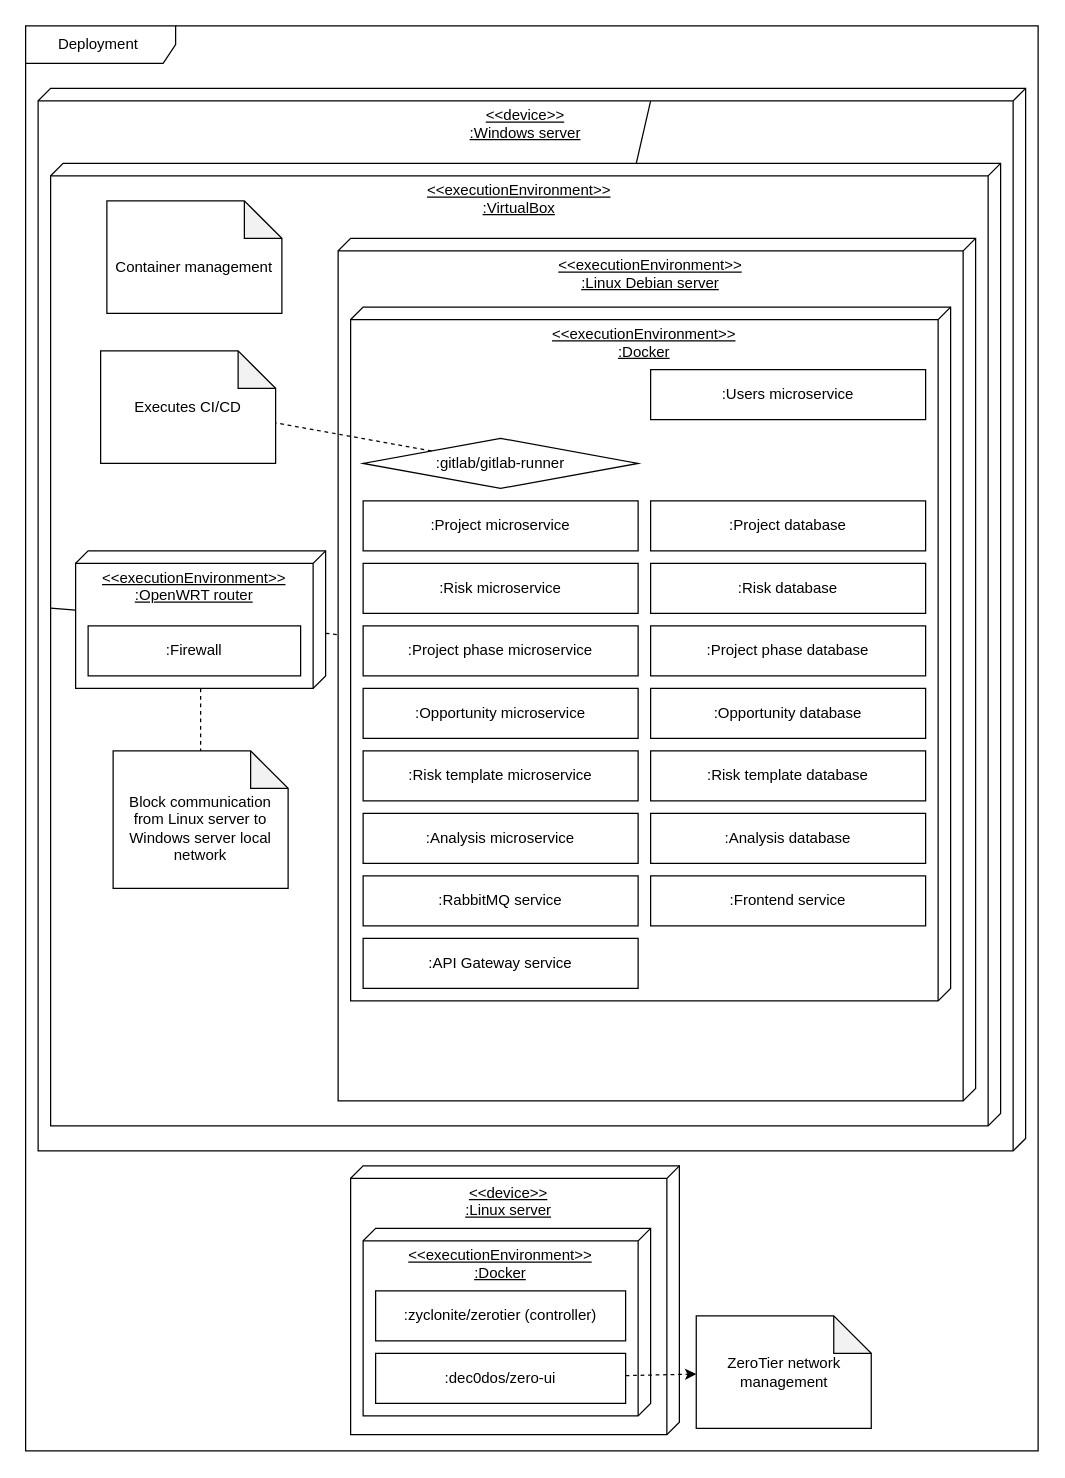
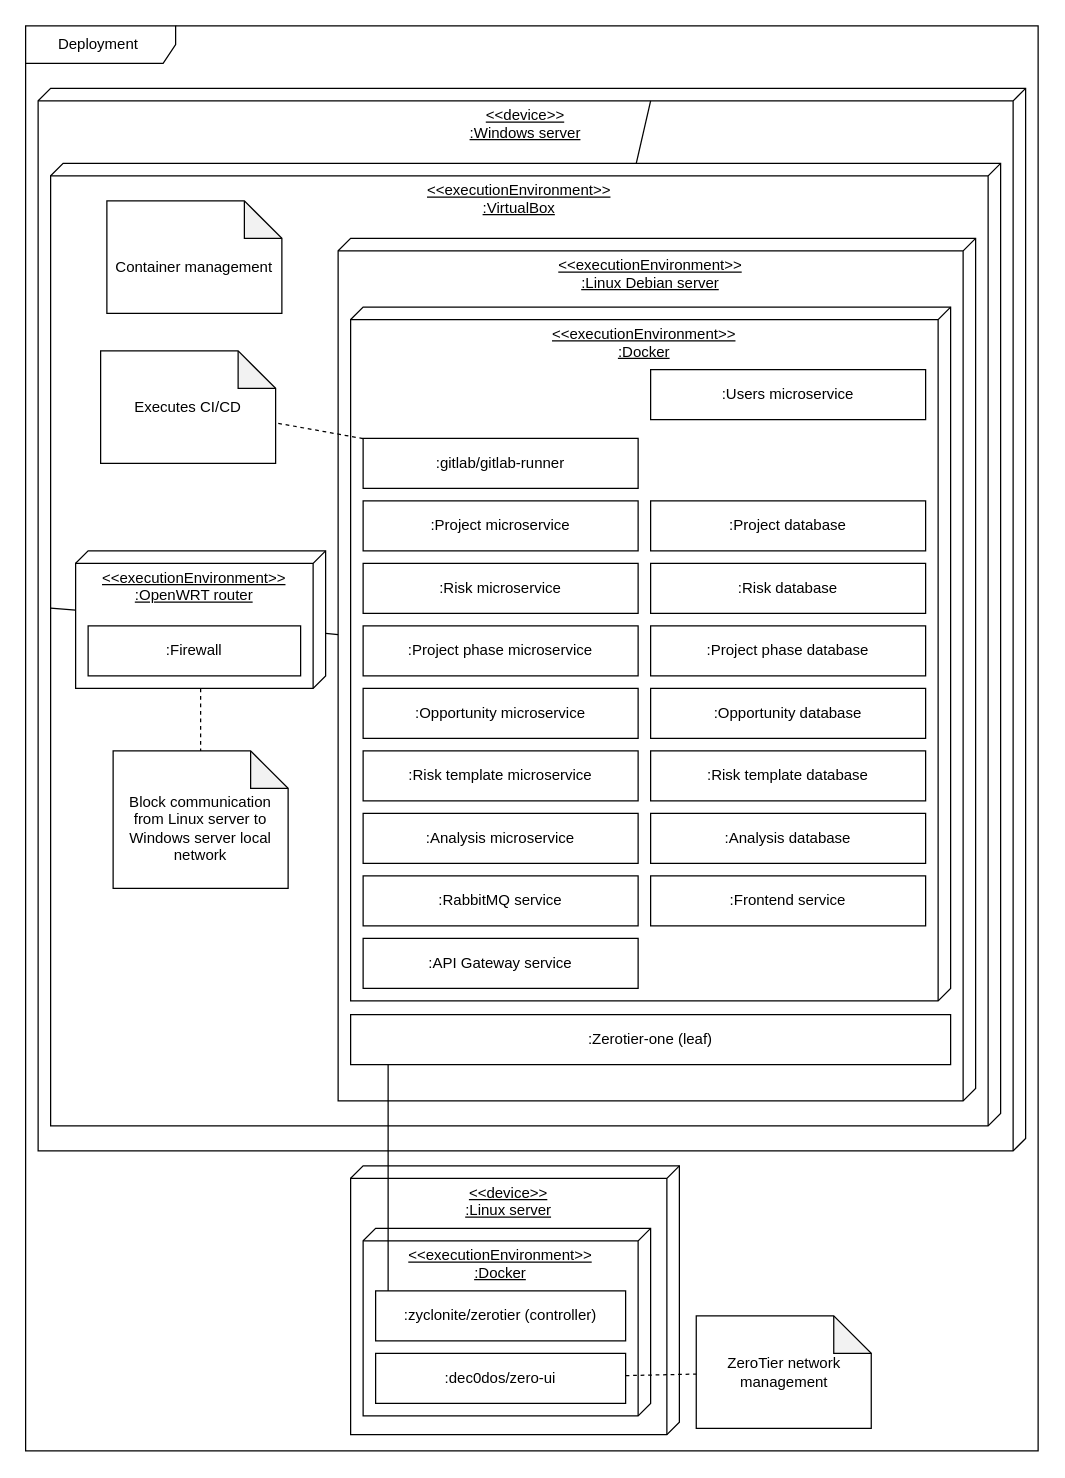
- <mxCell id="10" value=":gitlab/gitlab-runner" style="rhombus;whiteSpace=wrap;html=1;" vertex="1" parent="1"><mxGeometry x="290" y="350" width="220" height="40" as="geometry" /></mxCell>
+ <mxCell id="10" value=":gitlab/gitlab-runner" style="rounded=0;whiteSpace=wrap;html=1;" vertex="1" parent="1"><mxGeometry x="290" y="350" width="220" height="40" as="geometry" /></mxCell>
- <mxCell id="38" value="" style="endArrow=none;html=1;rounded=0;dashed=1;" edge="1" parent="1" source="6" target="7"><mxGeometry width="50" height="50" relative="1" as="geometry"><mxPoint x="470" y="510" as="sourcePoint" /><mxPoint x="520" y="460" as="targetPoint" /></mxGeometry></mxCell>
+ <mxCell id="38" value="" style="endArrow=none;html=1;rounded=0;" edge="1" parent="1" source="6" target="7"><mxGeometry width="50" height="50" relative="1" as="geometry"><mxPoint x="470" y="510" as="sourcePoint" /><mxPoint x="520" y="460" as="targetPoint" /></mxGeometry></mxCell>
+ <mxCell id="11" value=":Zerotier-one (leaf)" style="rounded=0;whiteSpace=wrap;html=1;" vertex="1" parent="1"><mxGeometry x="280" y="811" width="480" height="40" as="geometry" /></mxCell>
+ <mxCell id="12" value="" style="edgeStyle=orthogonalEdgeStyle;rounded=0;orthogonalLoop=1;jettySize=auto;html=1;endArrow=none;endFill=0;" edge="1" parent="1" source="13" target="11"><mxGeometry relative="1" as="geometry"><Array as="points"><mxPoint x="310" y="900" /><mxPoint x="310" y="900" /></Array></mxGeometry></mxCell>
- <mxCell id="30" value="" style="endArrow=classic;dashed=1;html=1;rounded=0;" edge="1" parent="1" source="14" target="29"><mxGeometry width="50" height="50" relative="1" as="geometry"><mxPoint x="1036.5" y="526" as="sourcePoint" /><mxPoint x="1126.5" y="538" as="targetPoint" /></mxGeometry></mxCell>
+ <mxCell id="30" value="" style="endArrow=none;dashed=1;html=1;rounded=0;" edge="1" parent="1" source="14" target="29"><mxGeometry width="50" height="50" relative="1" as="geometry"><mxPoint x="1036.5" y="526" as="sourcePoint" /><mxPoint x="1126.5" y="538" as="targetPoint" /></mxGeometry></mxCell>
